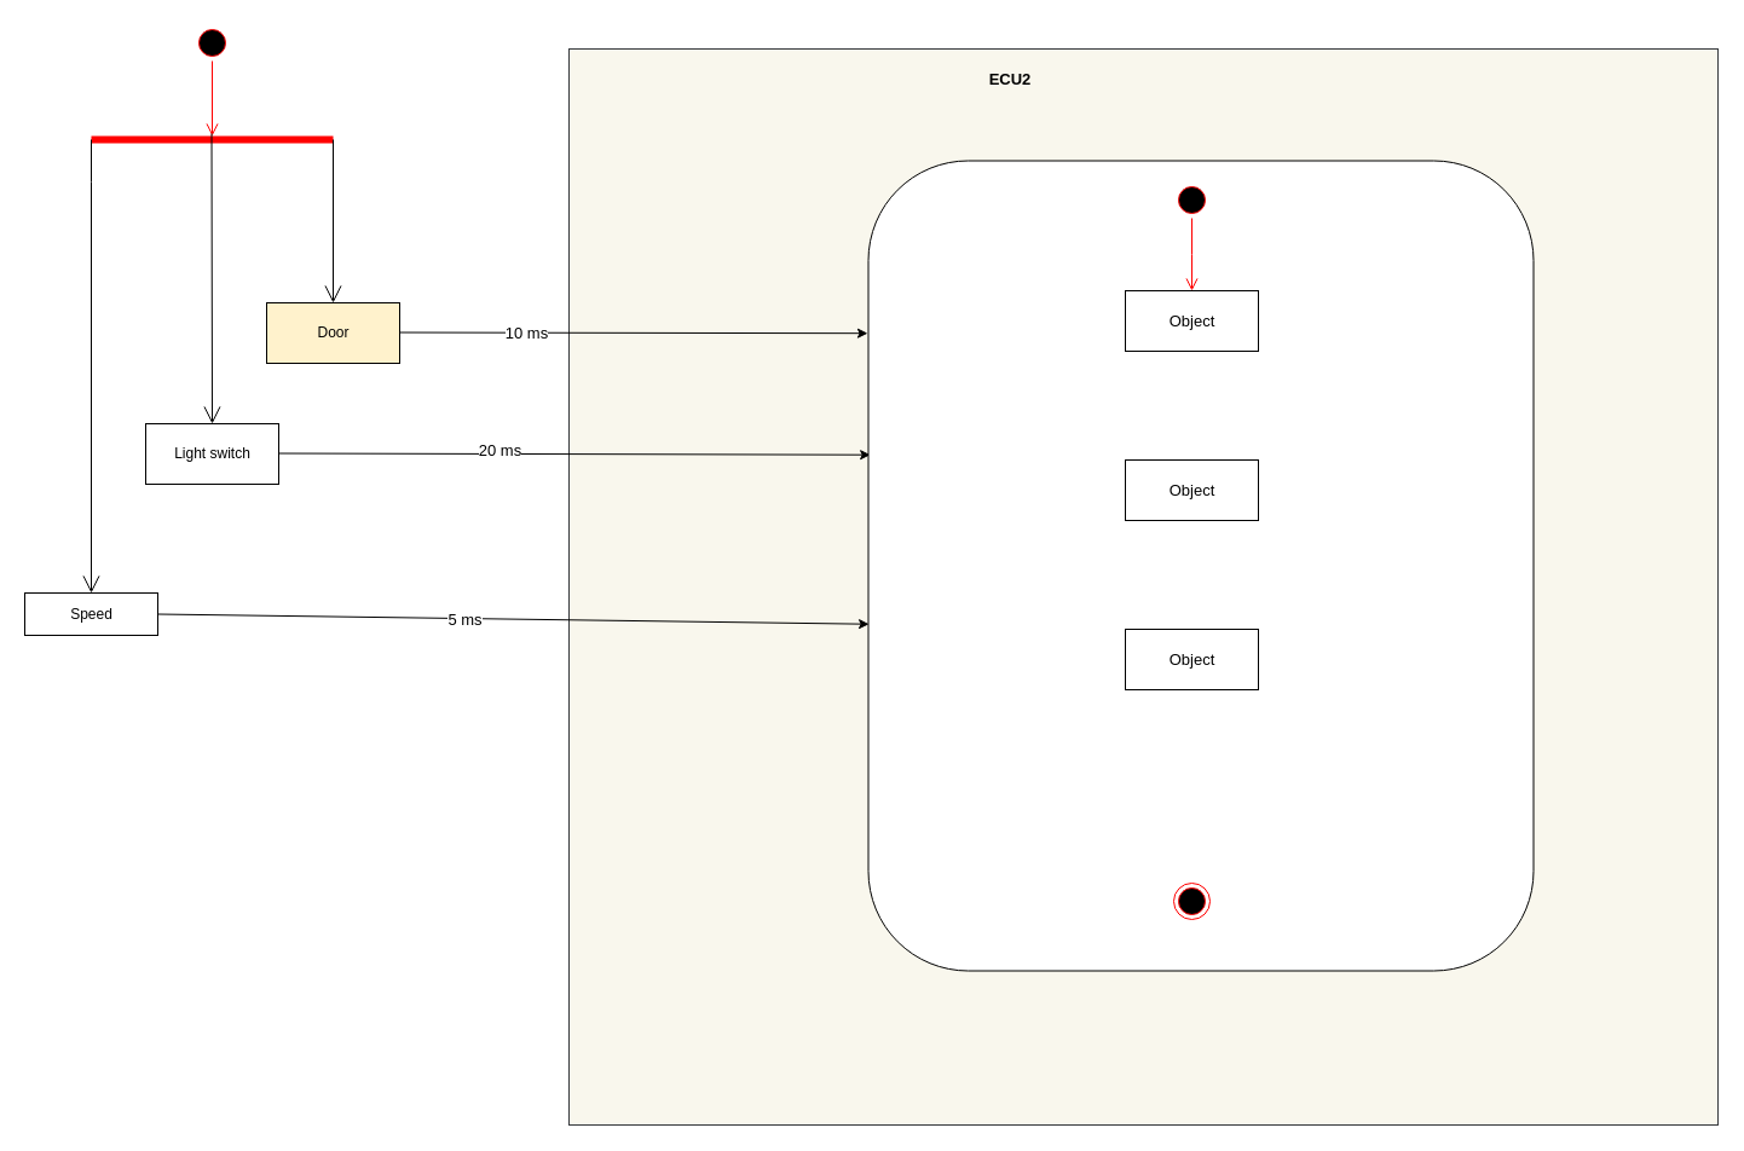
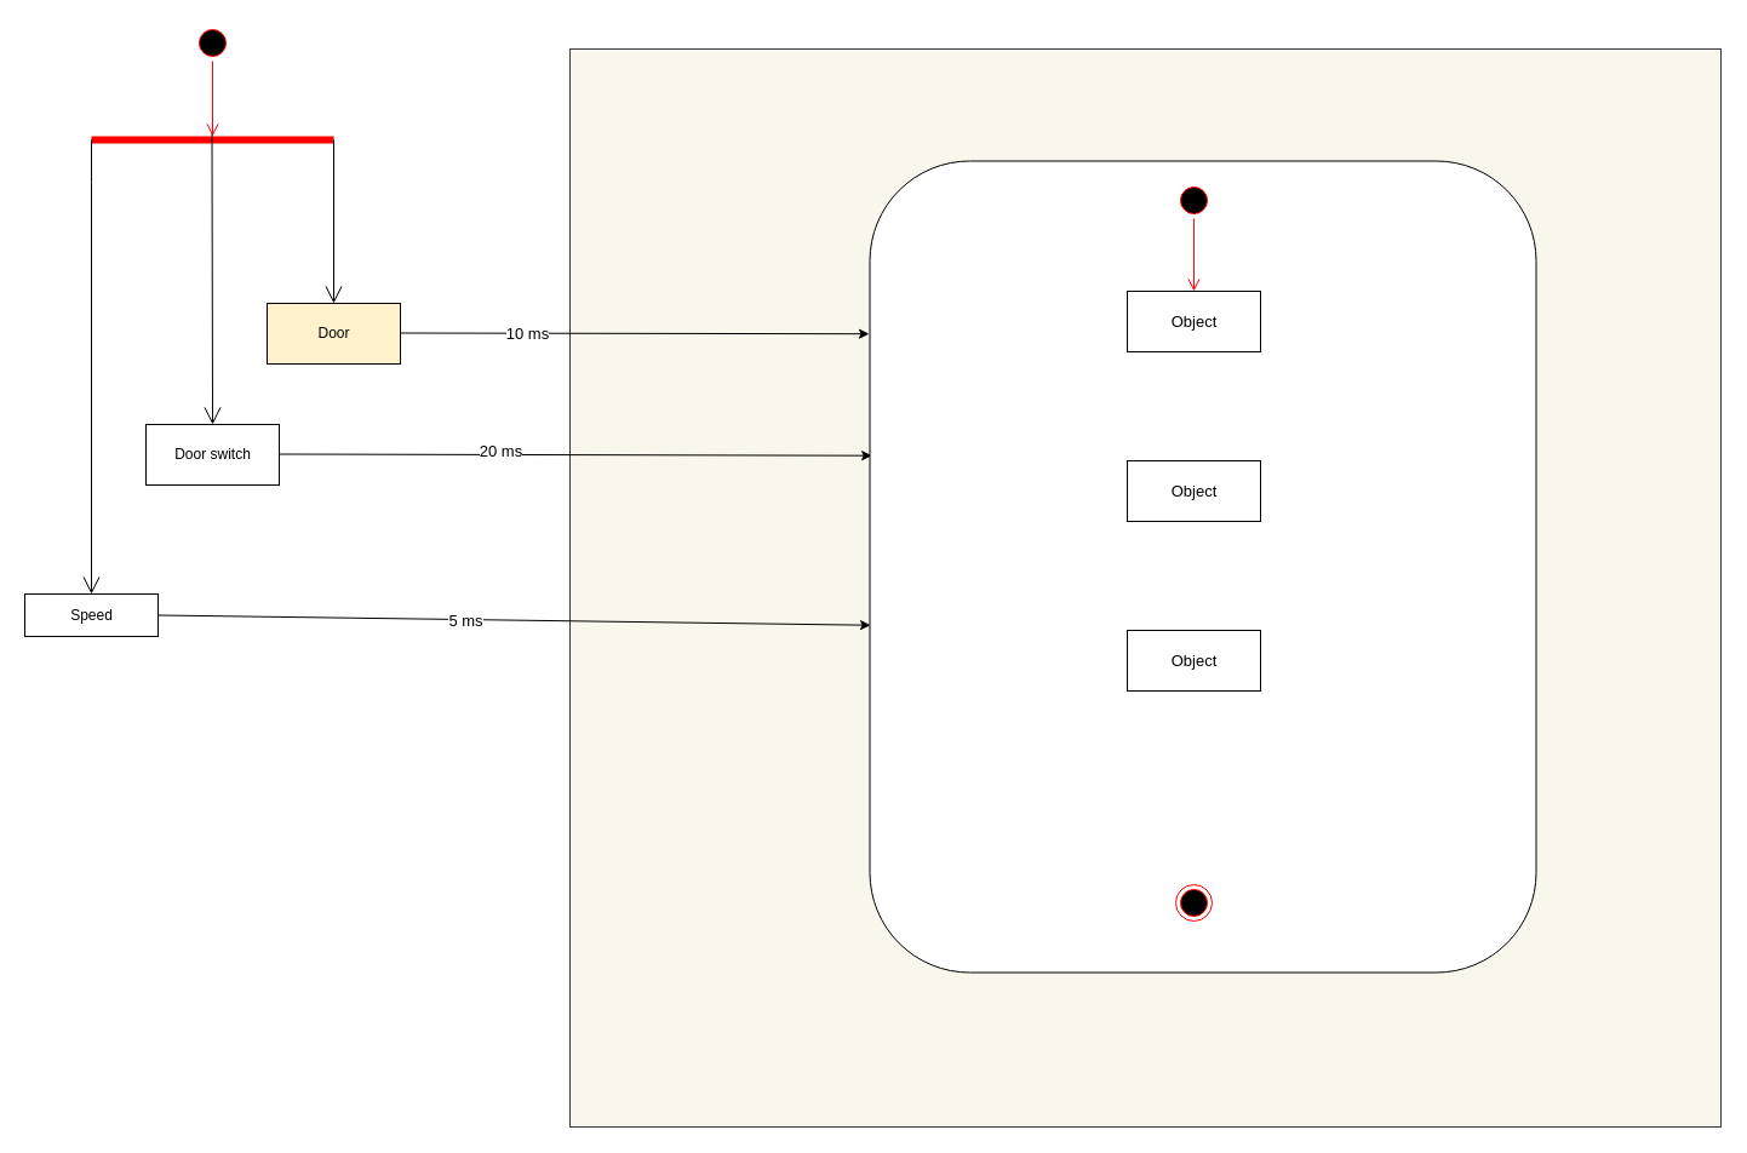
- <mxCell id="12" value="&lt;b&gt;&lt;font style=&quot;font-size: 13px;&quot;&gt;ECU2&lt;/font&gt;&lt;/b&gt;" style="text;html=1;strokeColor=none;fillColor=none;align=center;verticalAlign=middle;whiteSpace=wrap;rounded=0;" vertex="1" parent="1"><mxGeometry x="805" y="50" width="60" height="30" as="geometry" /></mxCell>
- <mxCell id="10" value="Light switch" style="html=1;" vertex="1" parent="1"><mxGeometry x="120" y="350" width="110" height="50" as="geometry" /></mxCell>
+ <mxCell id="10" value="Door switch" style="html=1;" vertex="1" parent="1"><mxGeometry x="120" y="350" width="110" height="50" as="geometry" /></mxCell>
